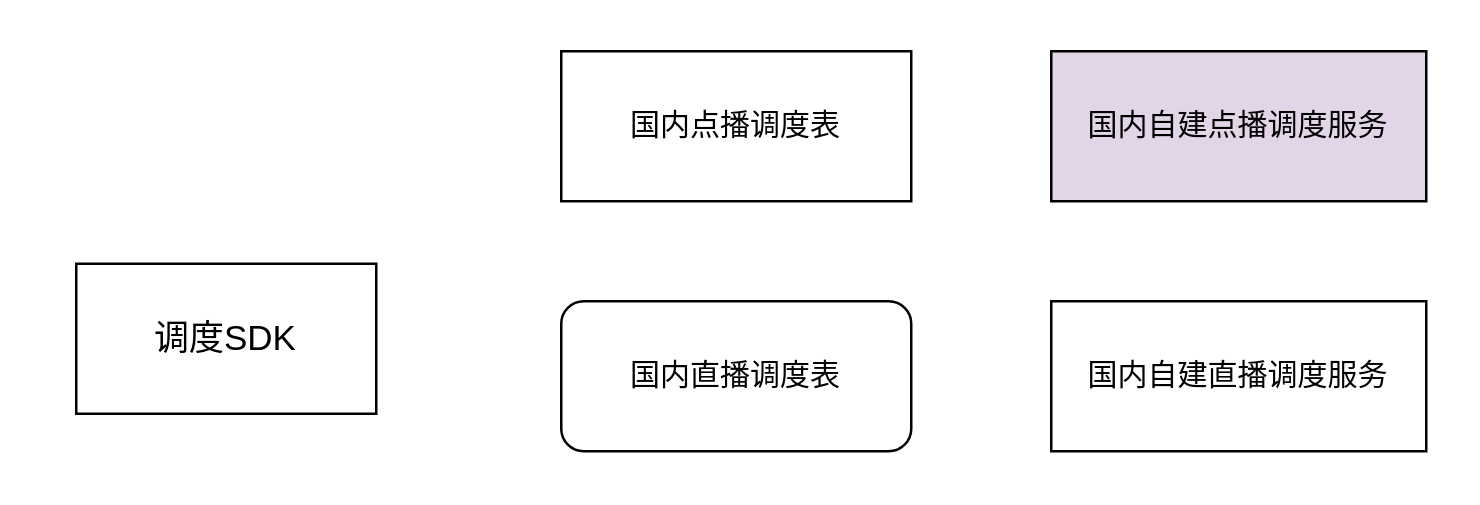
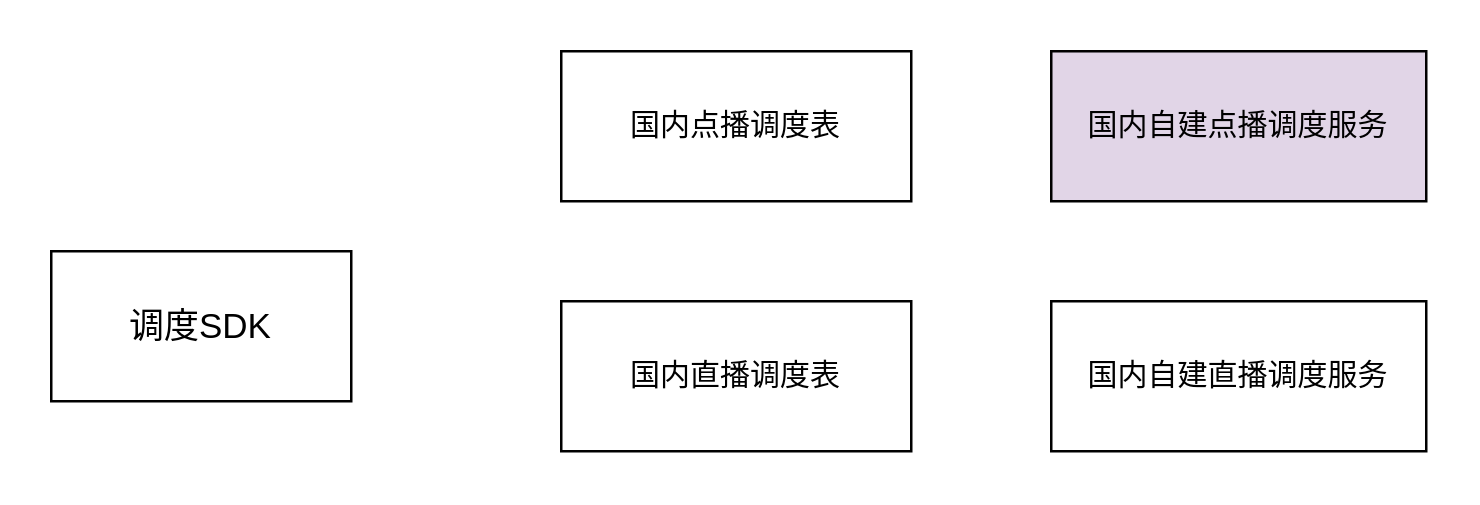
- <mxCell id="3" value="&lt;font style=&quot;font-size: 14px;&quot;&gt;调度SDK&lt;/font&gt;" style="rounded=0;whiteSpace=wrap;html=1;" vertex="1" parent="1"><mxGeometry x="30" y="105" width="120" height="60" as="geometry" /></mxCell>
+ <mxCell id="3" value="&lt;font style=&quot;font-size: 14px;&quot;&gt;调度SDK&lt;/font&gt;" style="rounded=0;whiteSpace=wrap;html=1;" vertex="1" parent="1"><mxGeometry x="20" y="100" width="120" height="60" as="geometry" /></mxCell>
- <mxCell id="4" value="国内直播调度表" style="whiteSpace=wrap;html=1;rounded=1;" vertex="1" parent="1"><mxGeometry x="224" y="120" width="140" height="60" as="geometry" /></mxCell>
+ <mxCell id="4" value="国内直播调度表" style="rounded=0;whiteSpace=wrap;html=1;" vertex="1" parent="1"><mxGeometry x="224" y="120" width="140" height="60" as="geometry" /></mxCell>
